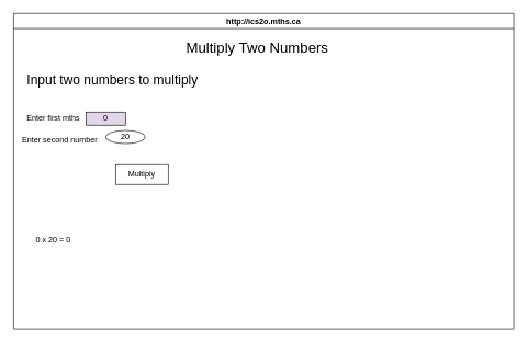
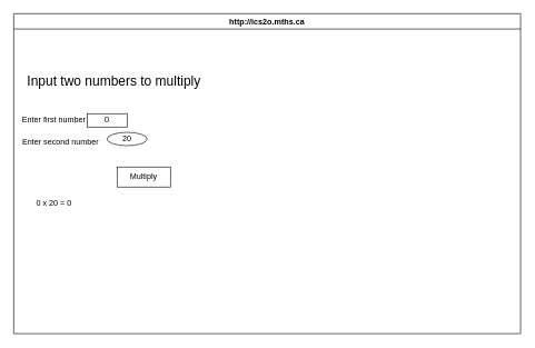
- <mxCell id="10" value="Multiply Two Numbers" style="text;html=1;align=center;verticalAlign=middle;resizable=0;points=[];autosize=1;strokeColor=none;fillColor=none;fontSize=22;" parent="1" vertex="1"><mxGeometry x="270" y="53" width="240" height="40" as="geometry" /></mxCell>
- <mxCell id="5" value="Enter first mths" style="text;html=1;align=center;verticalAlign=middle;resizable=0;points=[];autosize=1;strokeColor=none;fillColor=none;" parent="2" vertex="1"><mxGeometry y="145" width="120" height="30" as="geometry" /></mxCell>
+ <mxCell id="5" value="Enter first number" style="text;html=1;align=center;verticalAlign=middle;resizable=0;points=[];autosize=1;strokeColor=none;fillColor=none;" parent="2" vertex="1"><mxGeometry y="145" width="120" height="30" as="geometry" /></mxCell>
- <mxCell id="4" value="0" style="whiteSpace=wrap;html=1;fillColor=#e1d5e7;" parent="2" vertex="1"><mxGeometry x="110" y="150" width="60" height="20" as="geometry" /></mxCell>
+ <mxCell id="4" value="0" style="whiteSpace=wrap;html=1;" parent="2" vertex="1"><mxGeometry x="110" y="150" width="60" height="20" as="geometry" /></mxCell>
- <mxCell id="9" value="0 x 20 = 0" style="text;html=1;align=center;verticalAlign=middle;resizable=0;points=[];autosize=1;strokeColor=none;fillColor=none;" parent="2" vertex="1"><mxGeometry x="20" y="330" width="80" height="30" as="geometry" /></mxCell>
+ <mxCell id="9" value="0 x 20 = 0" style="text;html=1;align=center;verticalAlign=middle;resizable=0;points=[];autosize=1;strokeColor=none;fillColor=none;" parent="2" vertex="1"><mxGeometry x="20" y="270" width="80" height="30" as="geometry" /></mxCell>
